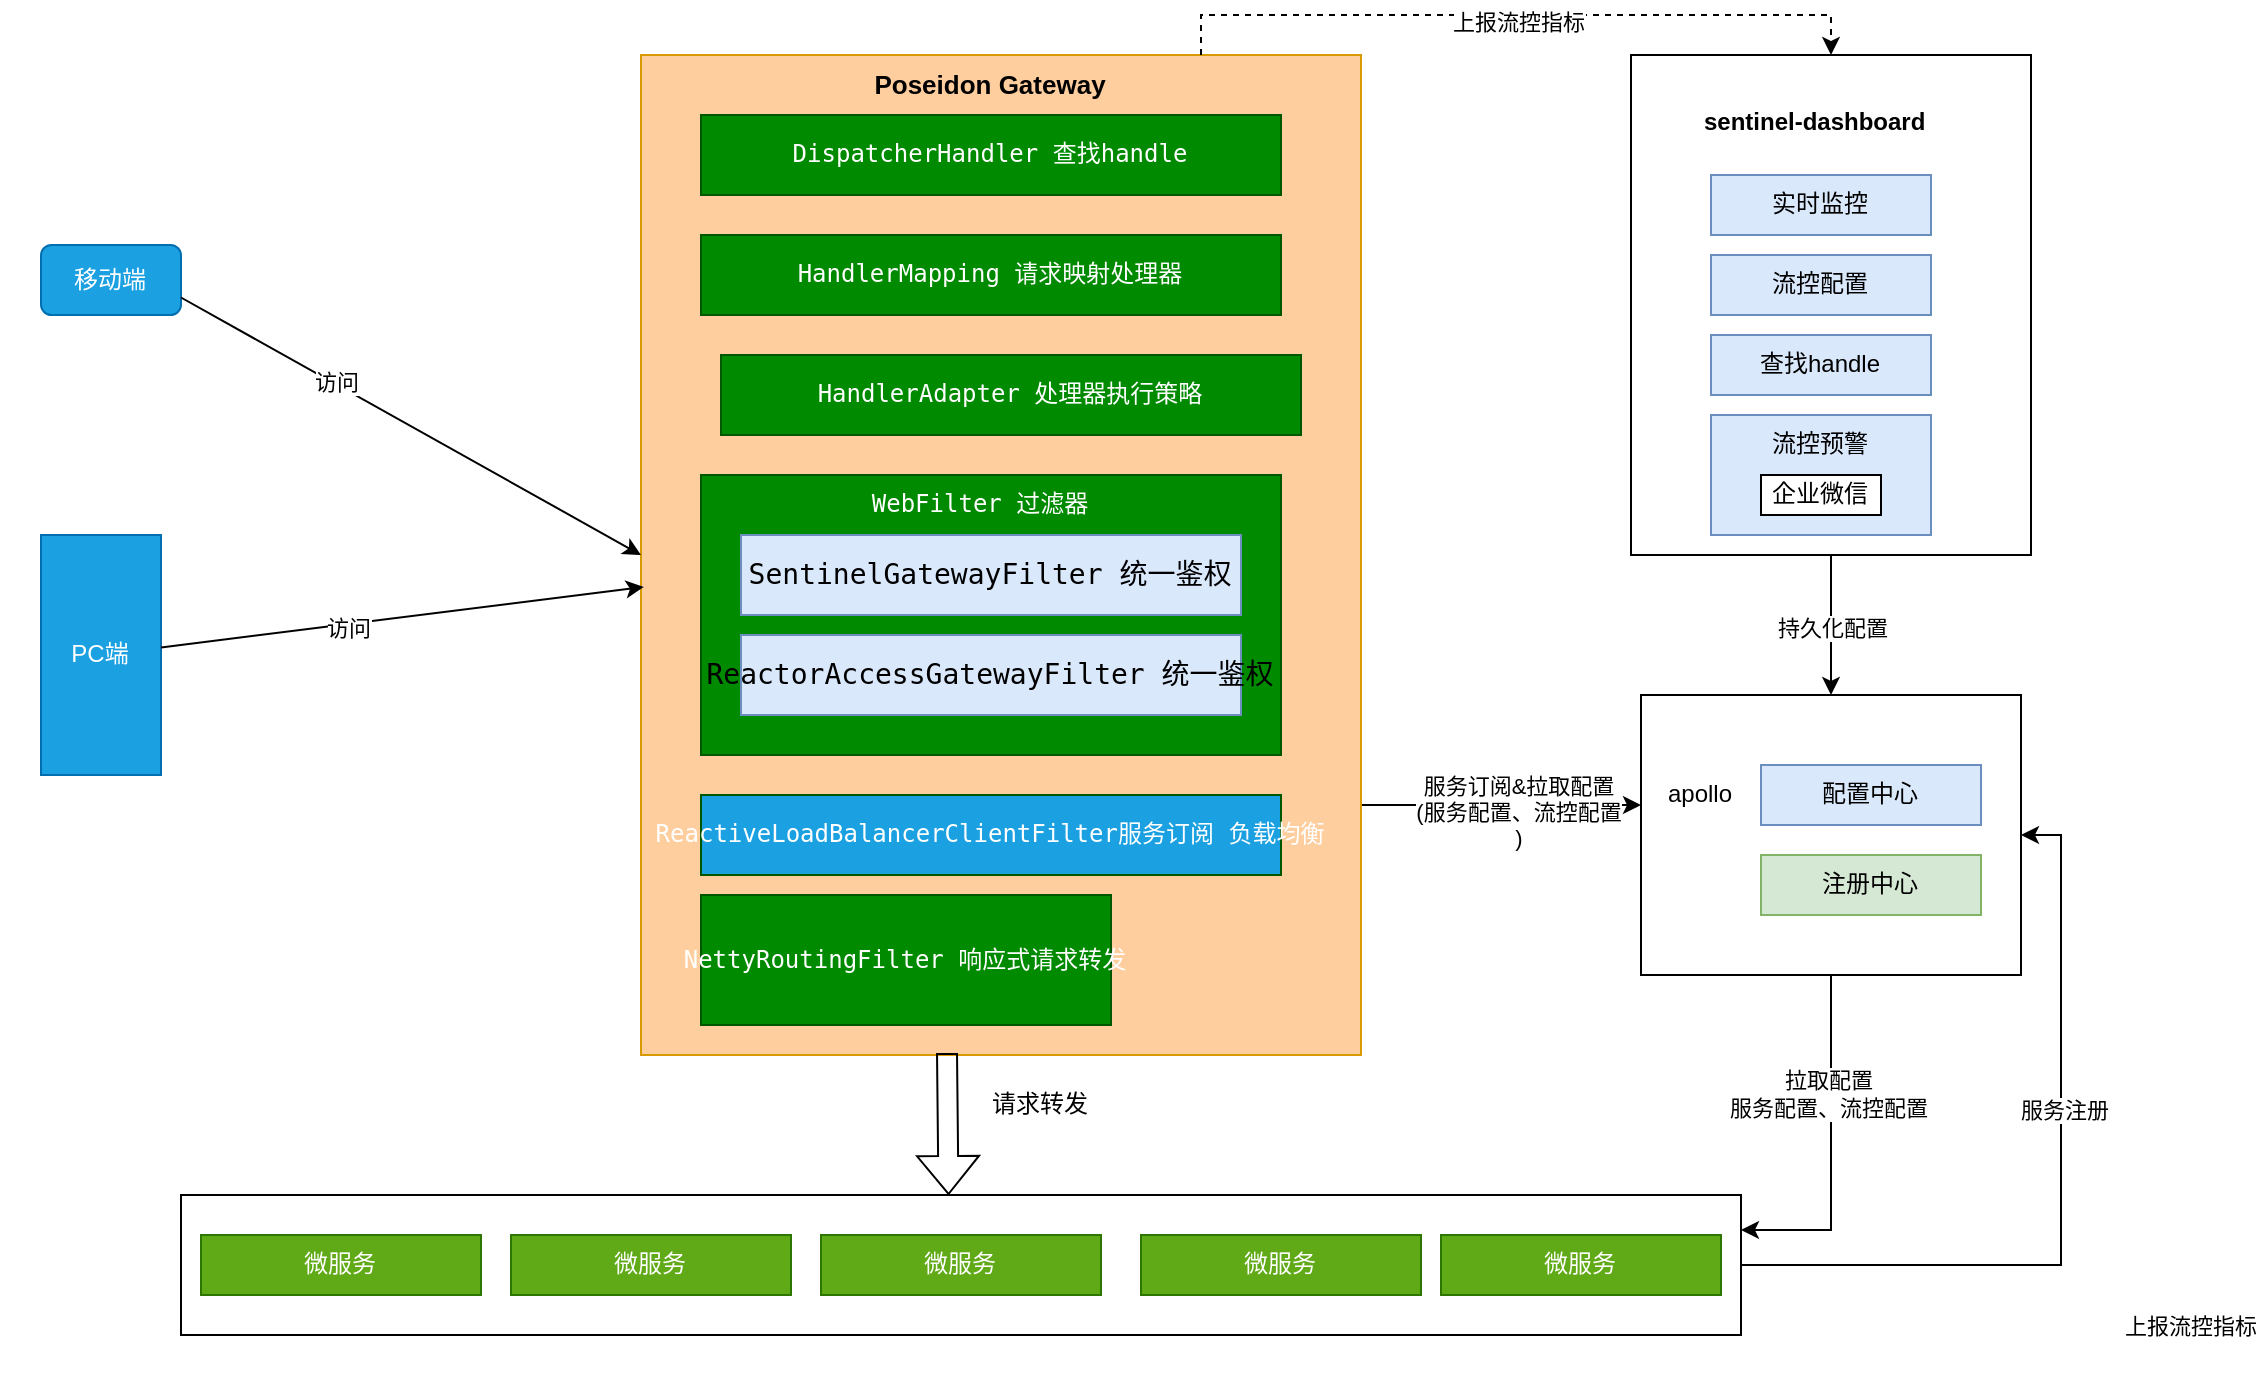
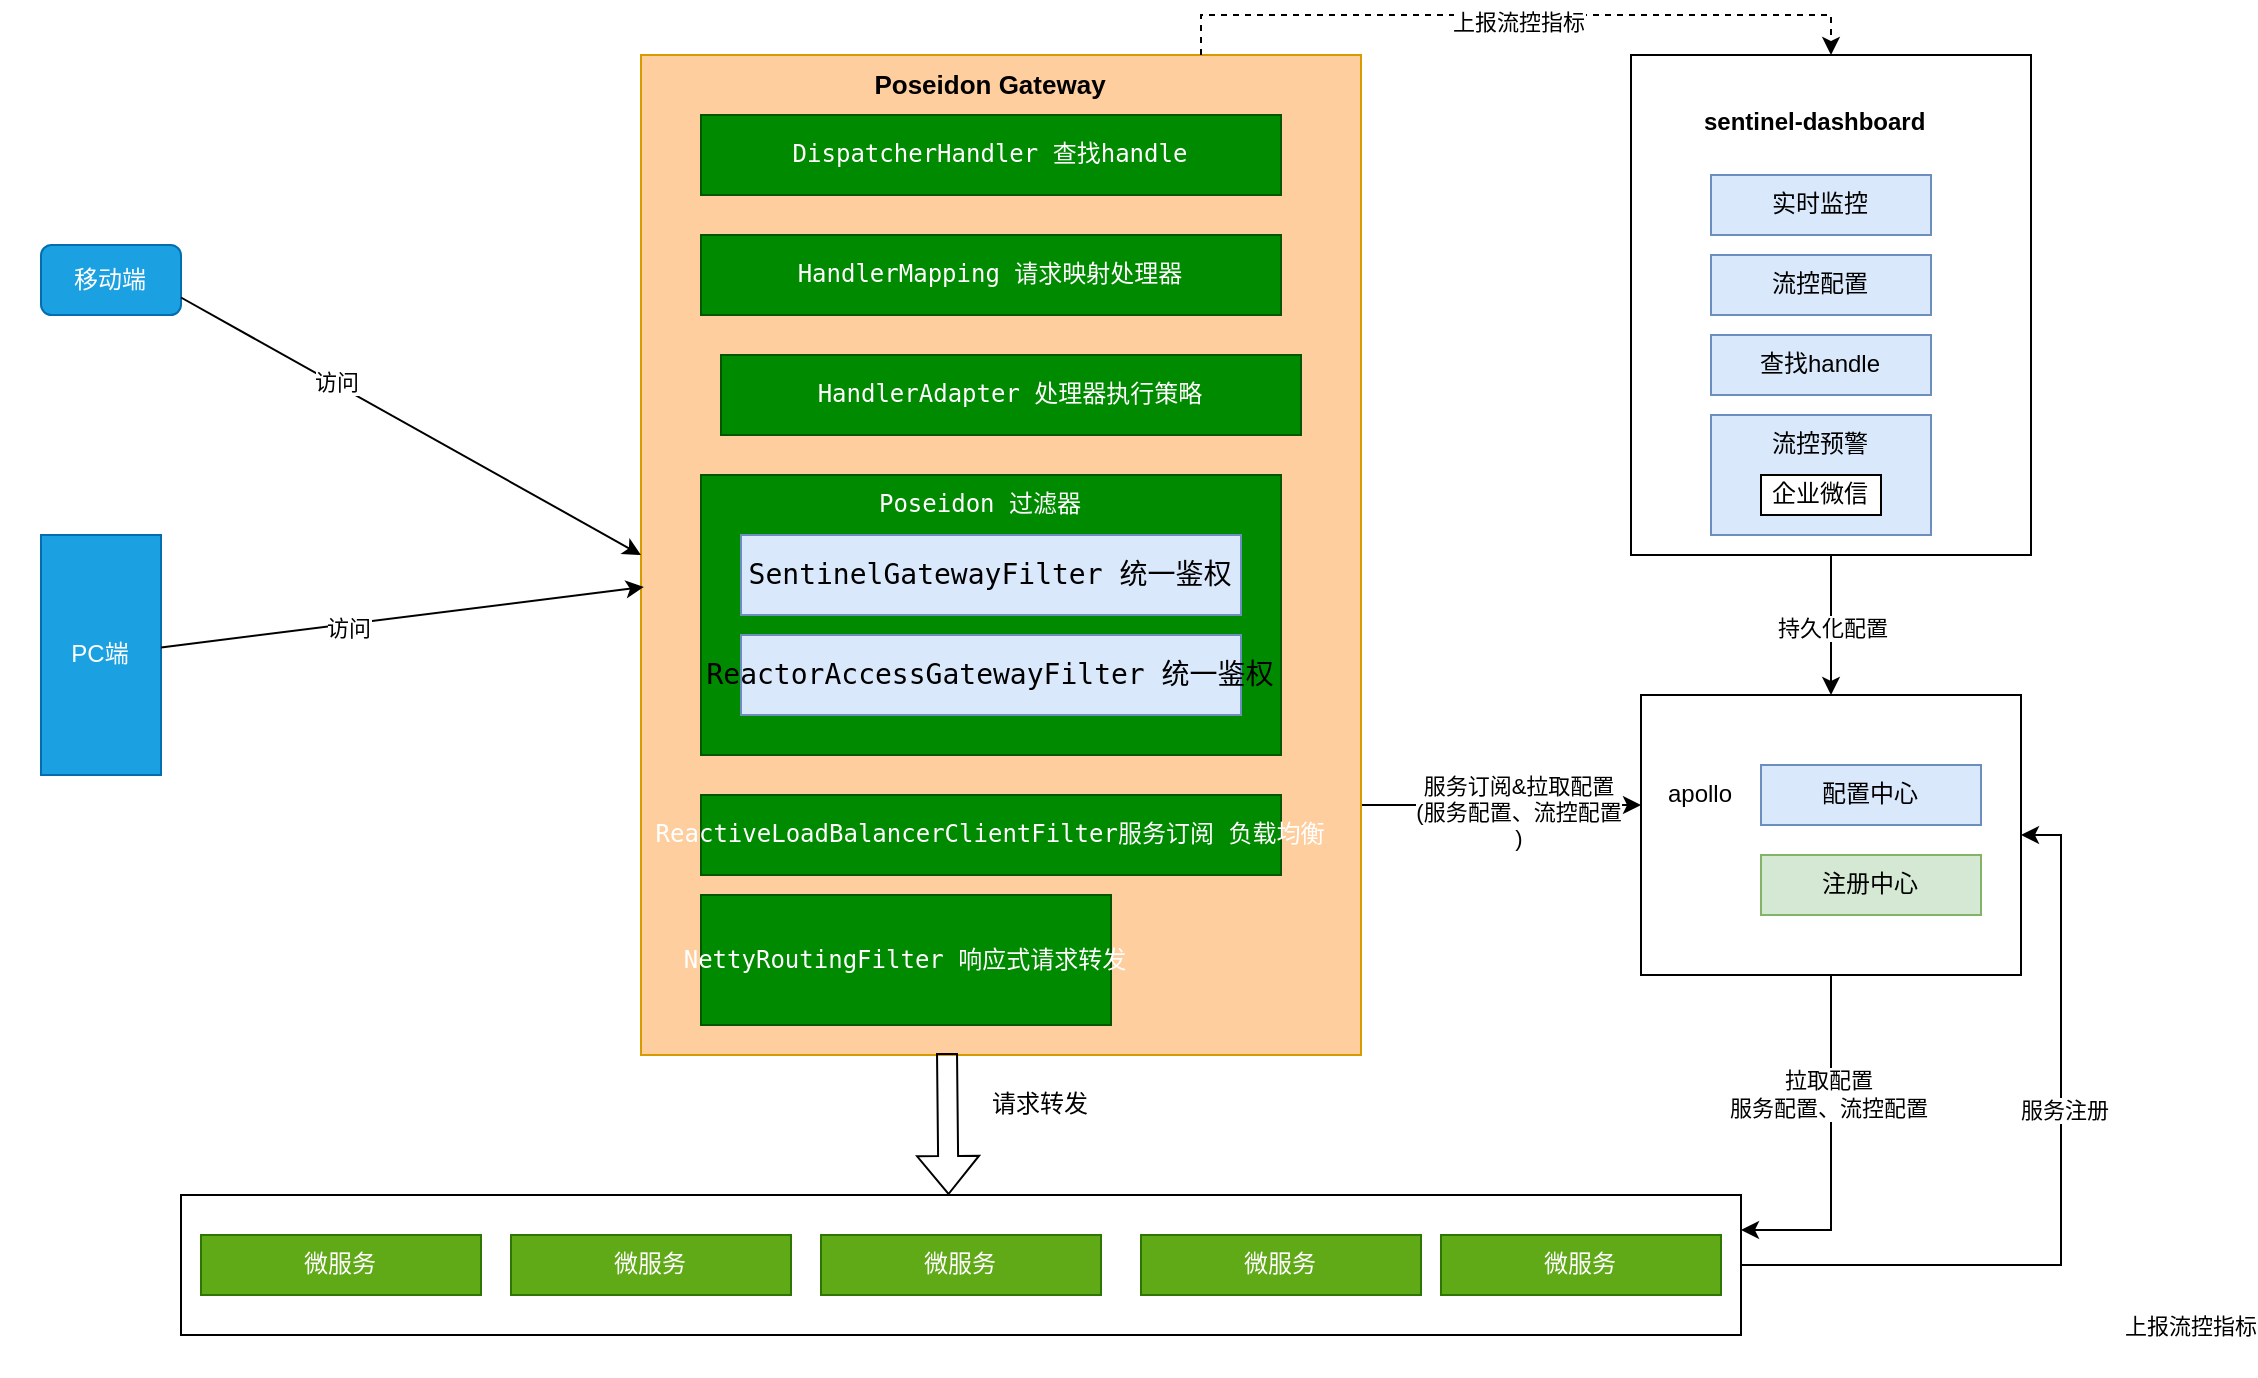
- <mxCell id="48" value="&lt;pre style=&quot;border-color: var(--border-color); color: rgb(255, 255, 255); font-family: &amp;quot;JetBrains Mono&amp;quot;, monospace;&quot;&gt;WebFilter 过滤器&lt;/pre&gt;" style="text;html=1;strokeColor=none;fillColor=none;align=center;verticalAlign=middle;whiteSpace=wrap;rounded=0;" vertex="1" parent="1"><mxGeometry x="430" y="230" width="120" height="30" as="geometry" /></mxCell>
+ <mxCell id="48" value="&lt;pre style=&quot;border-color: var(--border-color); color: rgb(255, 255, 255); font-family: &amp;quot;JetBrains Mono&amp;quot;, monospace;&quot;&gt;Poseidon 过滤器&lt;/pre&gt;" style="text;html=1;strokeColor=none;fillColor=none;align=center;verticalAlign=middle;whiteSpace=wrap;rounded=0;" vertex="1" parent="1"><mxGeometry x="430" y="230" width="120" height="30" as="geometry" /></mxCell>
- <mxCell id="21" value="&lt;div style=&quot;font-size: 12px;&quot;&gt;&lt;pre style=&quot;margin-top: 0px; margin-bottom: 0px; padding: 0px; font-family: ConfluenceInstalledFont, monospace; color: rgb(23, 43, 77); font-size: 14px; text-align: left;&quot; data-bidi-marker=&quot;true&quot;&gt;&lt;/pre&gt;&lt;pre style=&quot;font-family: &amp;quot;JetBrains Mono&amp;quot;, monospace; font-size: 12px;&quot;&gt;ReactiveLoadBalancerClientFilter服务订阅 负载均衡&lt;br&gt;&lt;/pre&gt;&lt;pre style=&quot;font-family: &amp;quot;JetBrains Mono&amp;quot;, monospace; font-size: 12px;&quot;&gt;&lt;/pre&gt;&lt;/div&gt;" style="rounded=0;whiteSpace=wrap;html=1;fillColor=#1ba1e2;fontColor=#ffffff;strokeColor=#005700;fontSize=12;" vertex="1" parent="1"><mxGeometry x="350" y="390" width="290" height="40" as="geometry" /></mxCell>
+ <mxCell id="21" value="&lt;div style=&quot;font-size: 12px;&quot;&gt;&lt;pre style=&quot;margin-top: 0px; margin-bottom: 0px; padding: 0px; font-family: ConfluenceInstalledFont, monospace; color: rgb(23, 43, 77); font-size: 14px; text-align: left;&quot; data-bidi-marker=&quot;true&quot;&gt;&lt;/pre&gt;&lt;pre style=&quot;font-family: &amp;quot;JetBrains Mono&amp;quot;, monospace; font-size: 12px;&quot;&gt;ReactiveLoadBalancerClientFilter服务订阅 负载均衡&lt;br&gt;&lt;/pre&gt;&lt;pre style=&quot;font-family: &amp;quot;JetBrains Mono&amp;quot;, monospace; font-size: 12px;&quot;&gt;&lt;/pre&gt;&lt;/div&gt;" style="rounded=0;whiteSpace=wrap;html=1;fillColor=#008a00;fontColor=#ffffff;strokeColor=#005700;fontSize=12;" vertex="1" parent="1"><mxGeometry x="350" y="390" width="290" height="40" as="geometry" /></mxCell>
